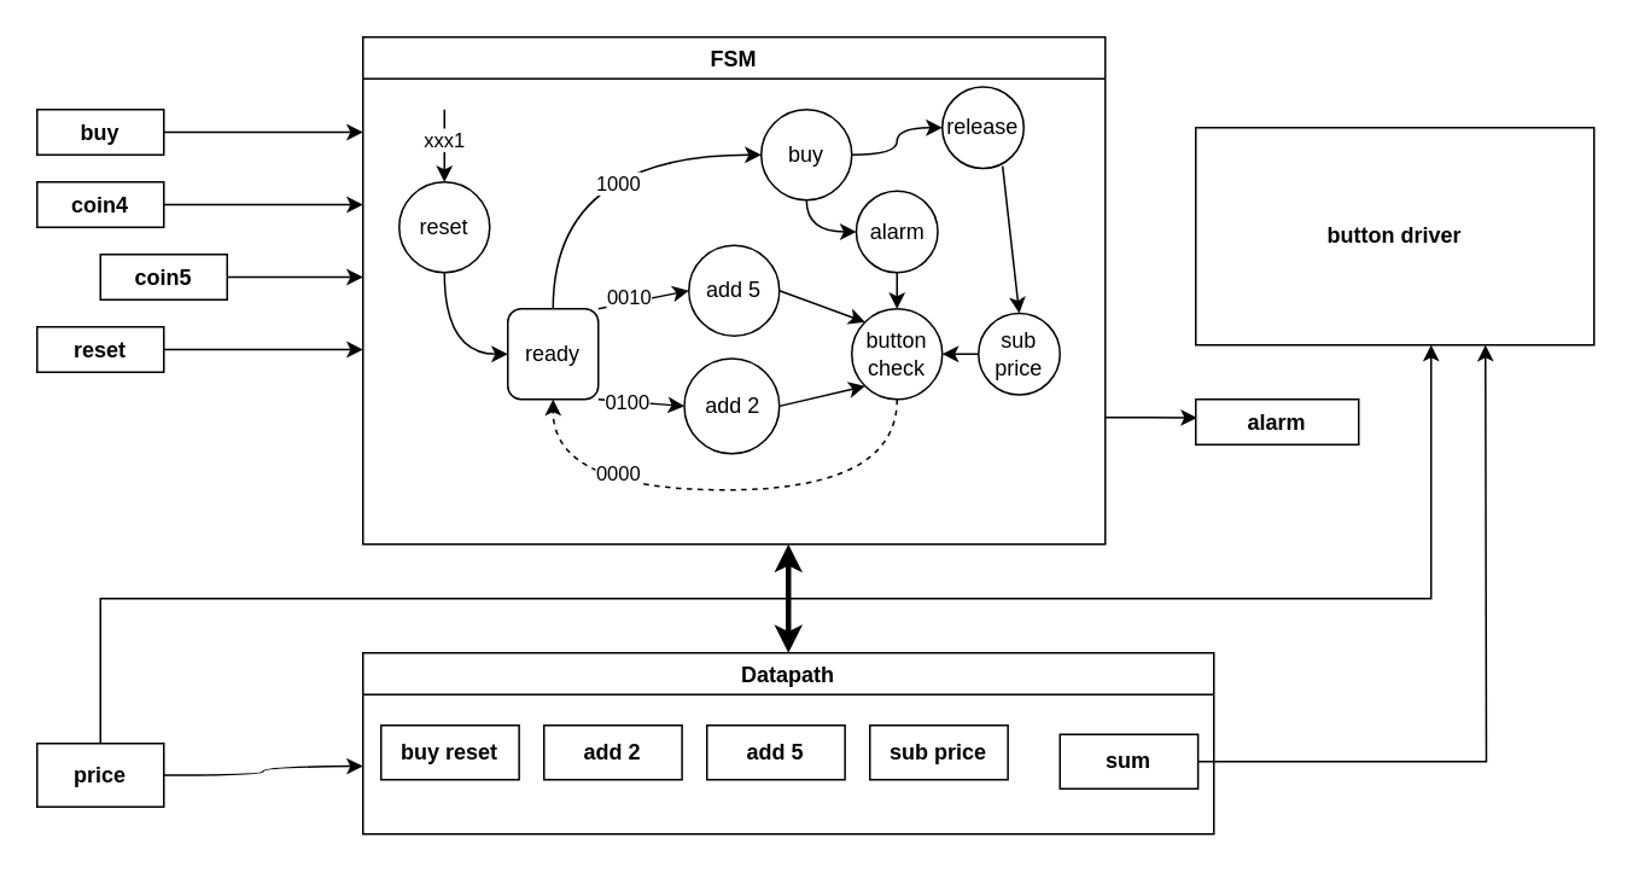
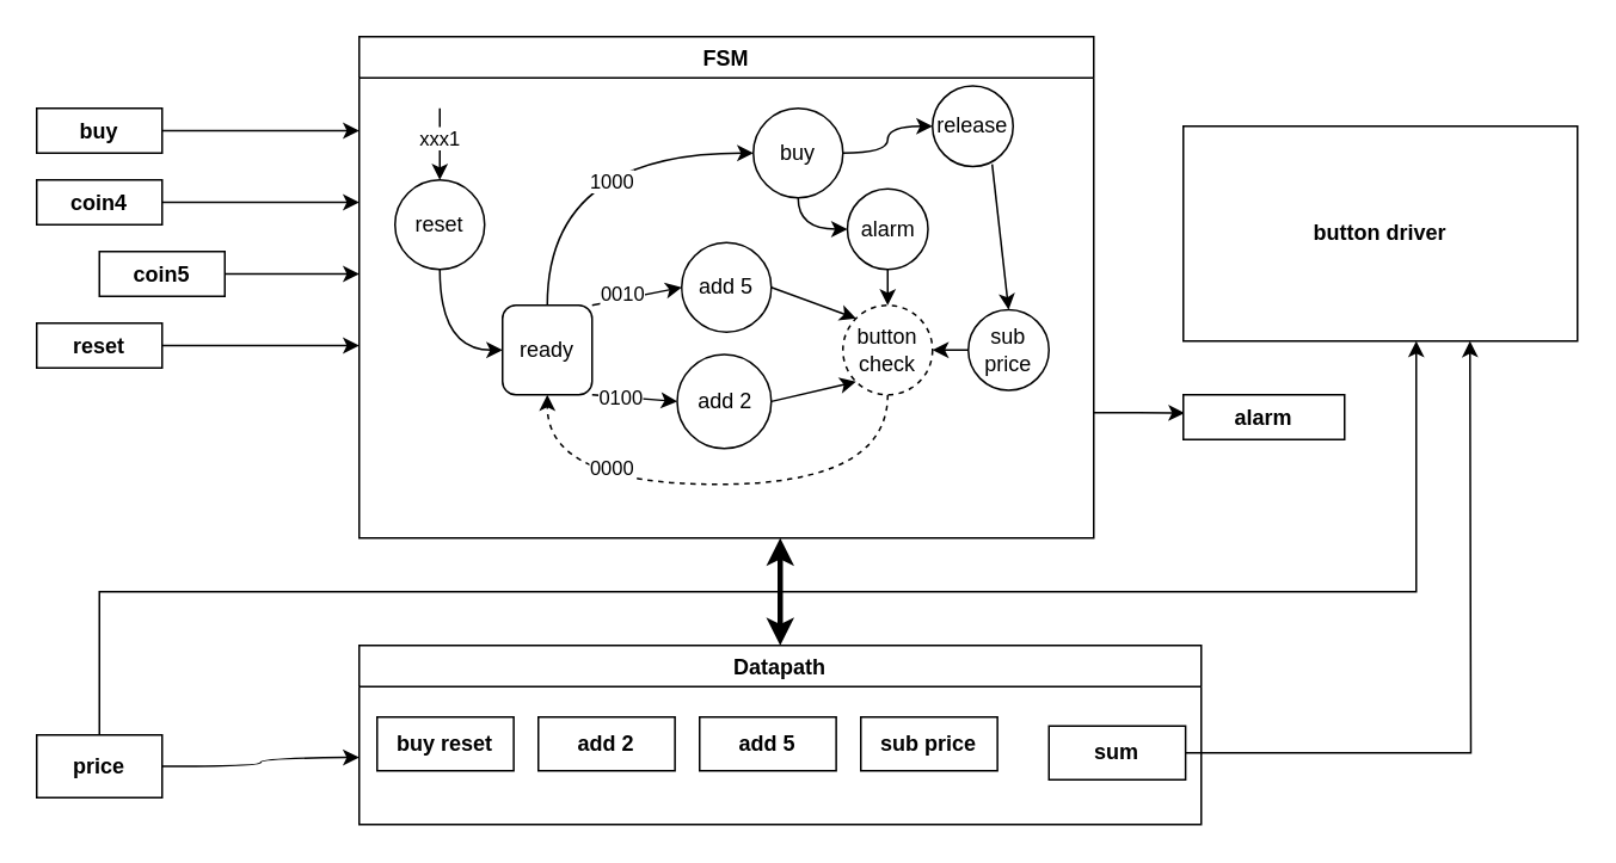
- <mxCell id="20" value="button&lt;br&gt;check" style="ellipse;whiteSpace=wrap;html=1;aspect=fixed;" parent="4" vertex="1"><mxGeometry x="270" y="150" width="50" height="50" as="geometry" /></mxCell>
+ <mxCell id="20" value="button&lt;br&gt;check" style="ellipse;whiteSpace=wrap;html=1;aspect=fixed;dashed=1;" parent="4" vertex="1"><mxGeometry x="270" y="150" width="50" height="50" as="geometry" /></mxCell>
